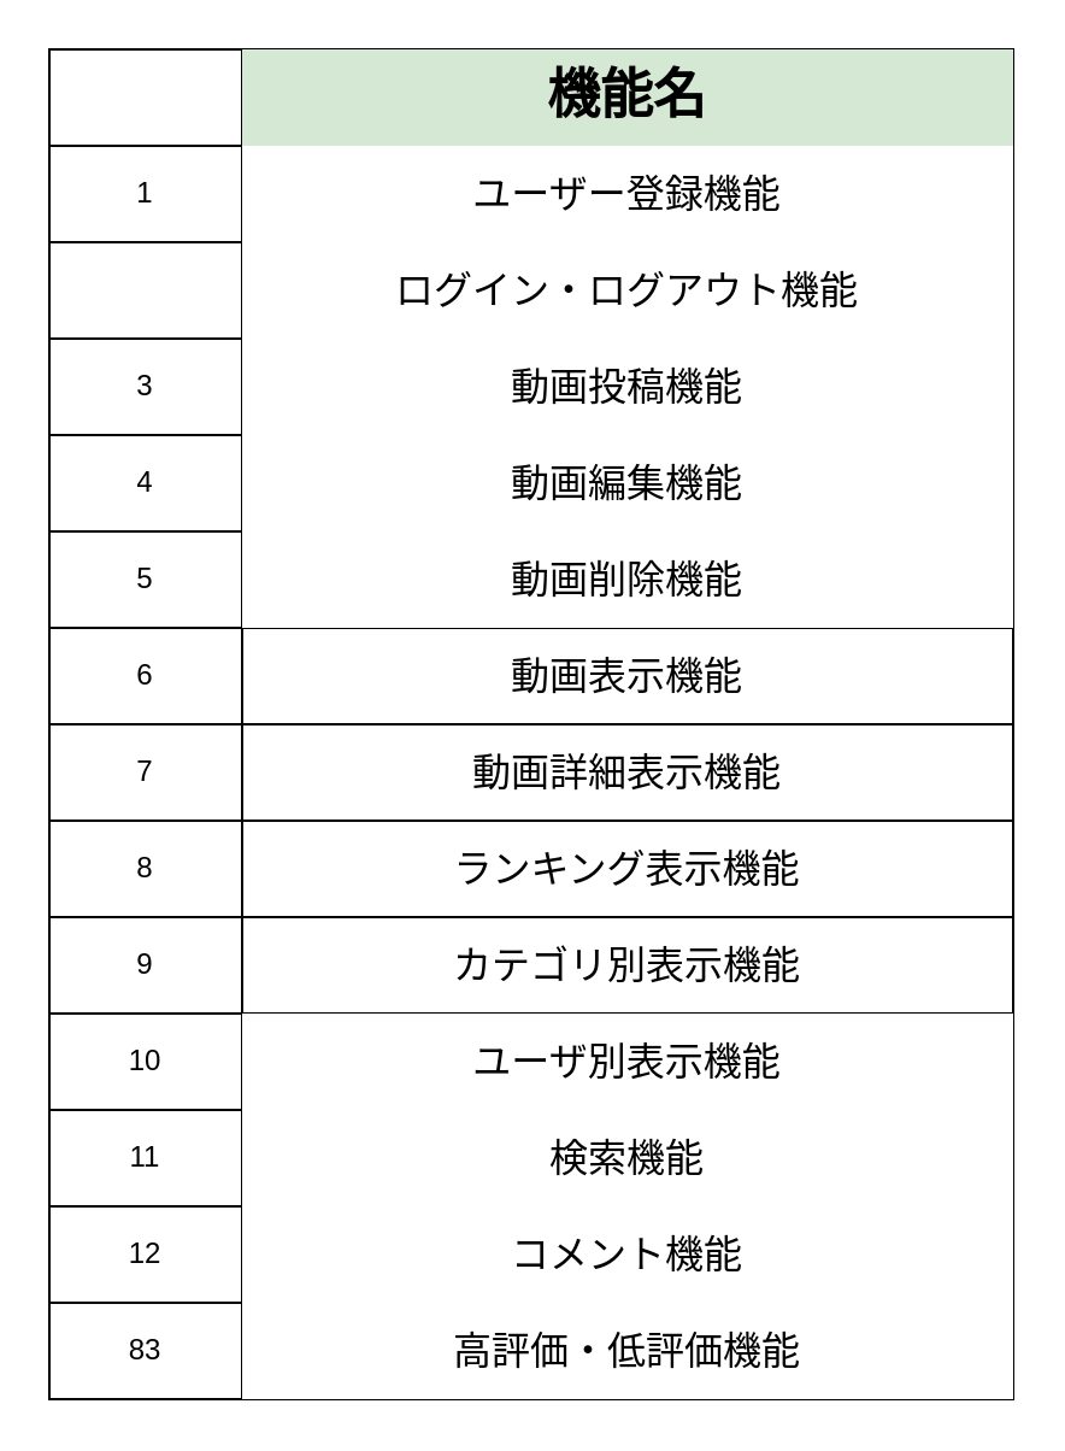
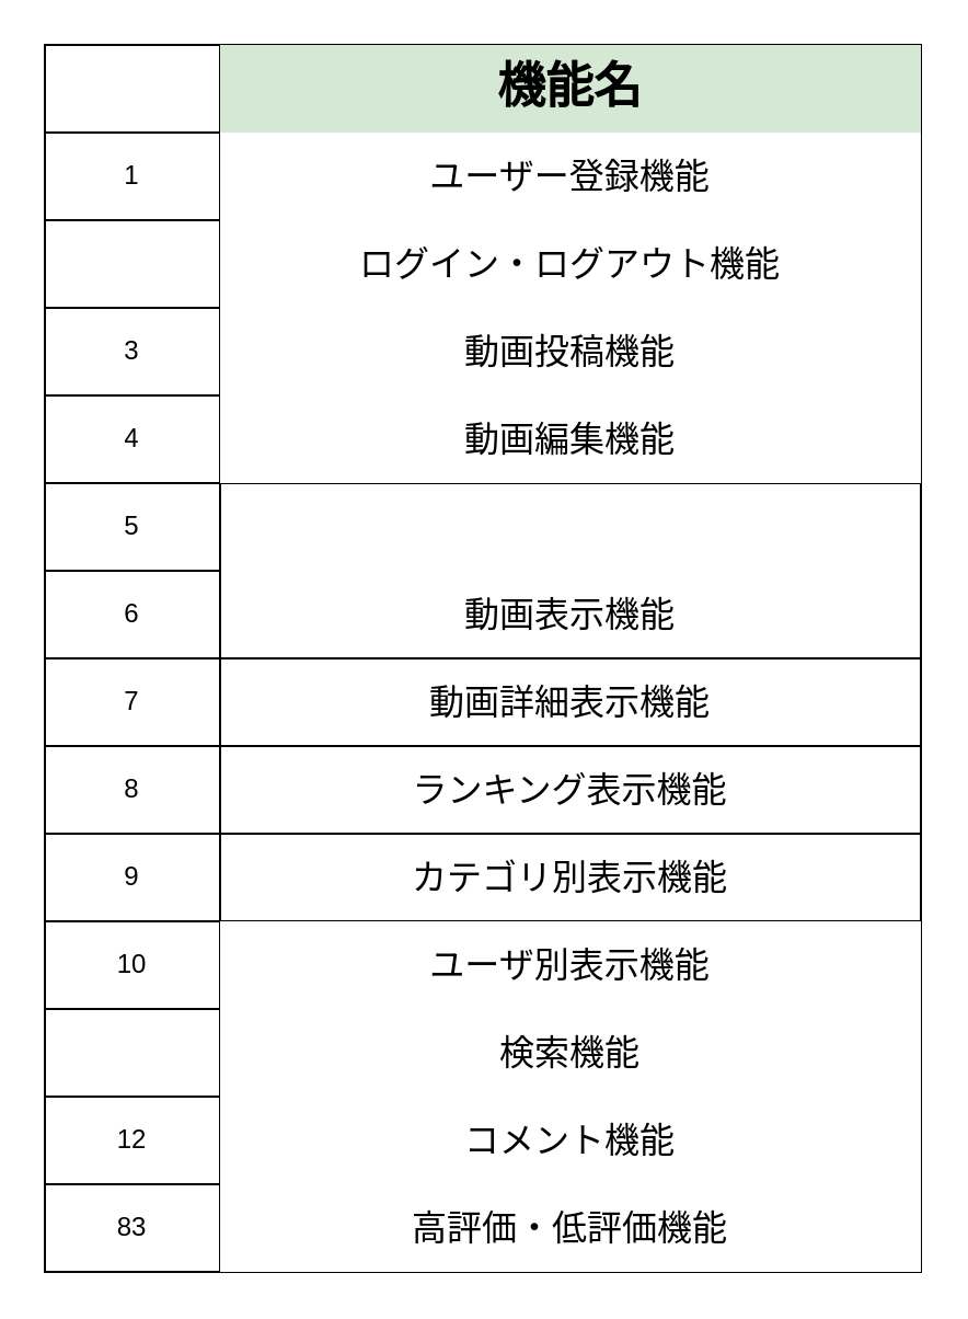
- <mxCell id="18" value="&lt;font style=&quot;font-size: 16px&quot;&gt;動画削除機能&lt;/font&gt;" style="shape=partialRectangle;html=1;whiteSpace=wrap;connectable=0;overflow=hidden;top=0;left=0;bottom=0;right=0;align=center;" parent="16" vertex="1"><mxGeometry x="80" width="320" height="40" as="geometry" /></mxCell>
- <mxCell id="35" value="11" style="shape=partialRectangle;html=1;whiteSpace=wrap;connectable=0;overflow=hidden;fillColor=none;top=0;left=0;bottom=0;right=0;" parent="34" vertex="1"><mxGeometry width="80" height="40" as="geometry" /></mxCell>
